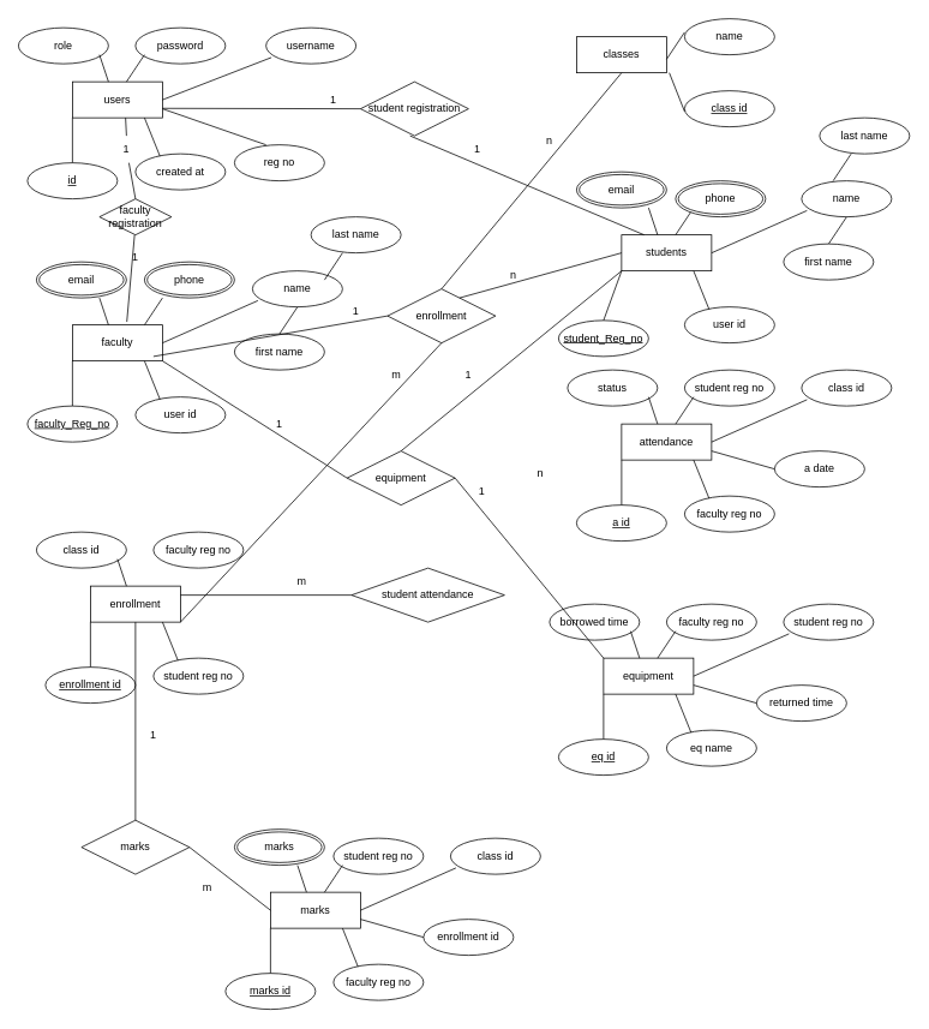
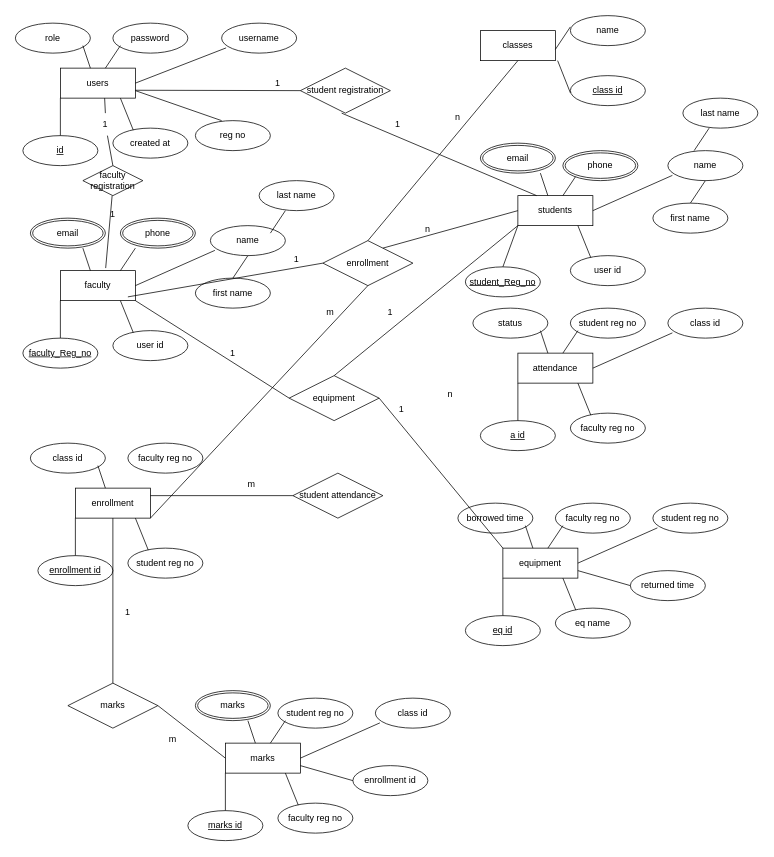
- <mxCell id="49" value="" style="endArrow=none;html=1;rounded=0;exitX=0;exitY=0.5;exitDx=0;exitDy=0;entryX=1;entryY=0.75;entryDx=0;entryDy=0;" parent="1" source="48" target="37" edge="1"><mxGeometry width="50" height="50" relative="1" as="geometry"><mxPoint x="810" y="535" as="sourcePoint" /><mxPoint x="800" y="505" as="targetPoint" /></mxGeometry></mxCell>
- <mxCell id="48" value="a date" style="ellipse;whiteSpace=wrap;html=1;align=center;" parent="1" vertex="1"><mxGeometry x="860" y="500" width="100" height="40" as="geometry" /></mxCell>
- <mxCell id="108" value="student attendance" style="shape=rhombus;perimeter=rhombusPerimeter;whiteSpace=wrap;html=1;align=center;" parent="1" vertex="1"><mxGeometry x="390" y="630" width="170" height="60" as="geometry" /></mxCell>
+ <mxCell id="108" value="student attendance" style="shape=rhombus;perimeter=rhombusPerimeter;whiteSpace=wrap;html=1;align=center;" parent="1" vertex="1"><mxGeometry x="390" y="630" width="120" height="60" as="geometry" /></mxCell>
